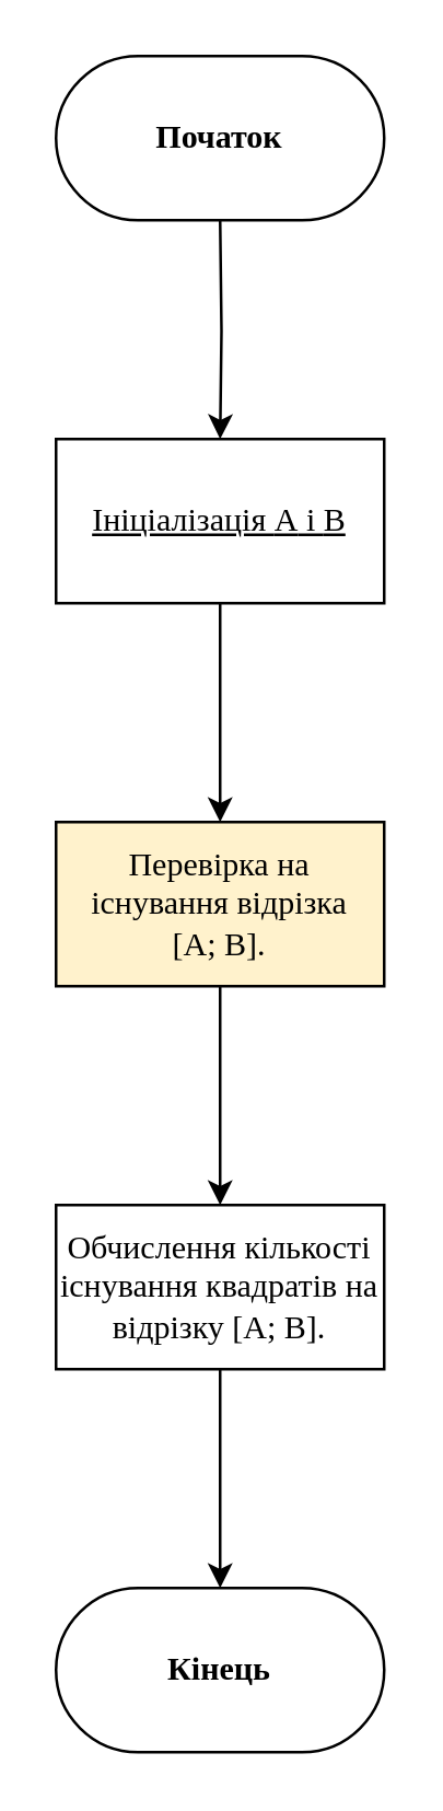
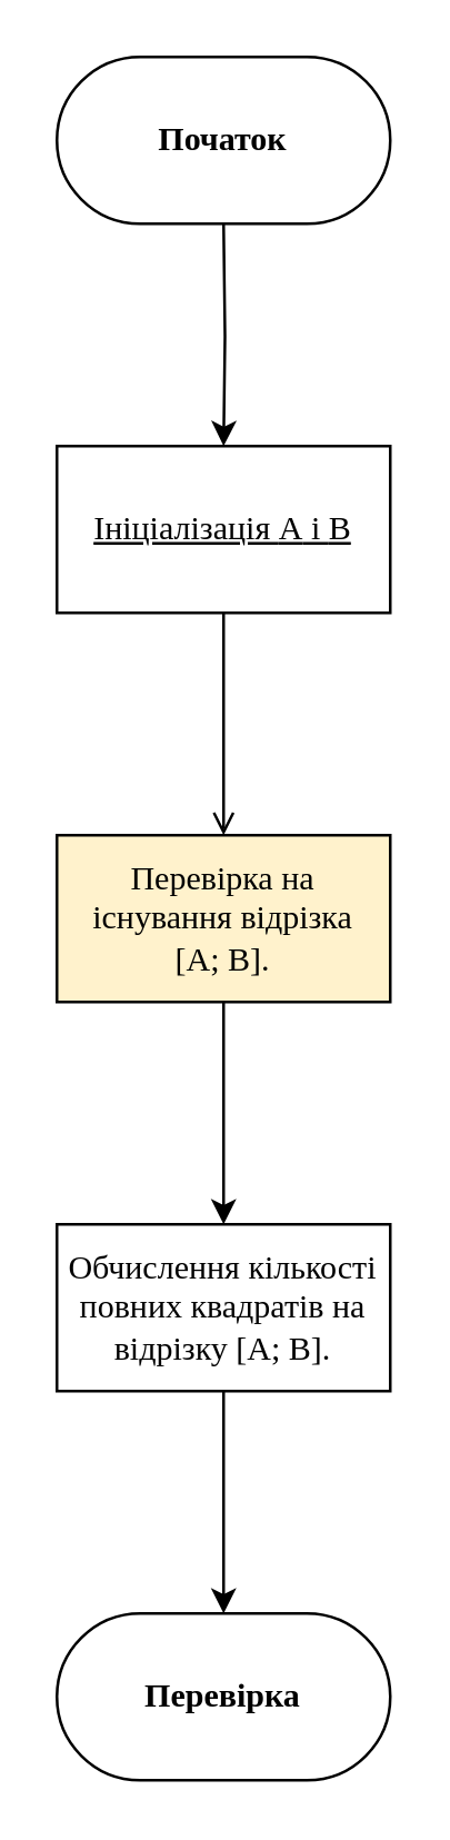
- <mxCell id="3" value="" style="edgeStyle=orthogonalEdgeStyle;rounded=0;orthogonalLoop=1;jettySize=auto;html=1;" edge="1" parent="1" source="4" target="6"><mxGeometry relative="1" as="geometry" /></mxCell>
+ <mxCell id="3" value="" style="edgeStyle=orthogonalEdgeStyle;rounded=0;orthogonalLoop=1;jettySize=auto;html=1;endArrow=open;" edge="1" parent="1" source="4" target="6"><mxGeometry relative="1" as="geometry" /></mxCell>
- <mxCell id="8" value="&lt;font face=&quot;Times New Roman&quot;&gt;Обчислення кількості існування квадратів на відрізку &lt;/font&gt;&lt;font face=&quot;JetBrainsMonoNL Nerd Font&quot;&gt;[A; B]&lt;/font&gt;&lt;font face=&quot;Times New Roman&quot;&gt;.&lt;/font&gt;" style="whiteSpace=wrap;html=1;rounded=0;" vertex="1" parent="1"><mxGeometry x="20" y="440" width="120" height="60" as="geometry" /></mxCell>
+ <mxCell id="8" value="&lt;font face=&quot;Times New Roman&quot;&gt;Обчислення кількості повних квадратів на відрізку &lt;/font&gt;&lt;font face=&quot;JetBrainsMonoNL Nerd Font&quot;&gt;[A; B]&lt;/font&gt;&lt;font face=&quot;Times New Roman&quot;&gt;.&lt;/font&gt;" style="whiteSpace=wrap;html=1;rounded=0;" vertex="1" parent="1"><mxGeometry x="20" y="440" width="120" height="60" as="geometry" /></mxCell>
- <mxCell id="10" value="&lt;b&gt;&lt;font face=&quot;Times New Roman&quot;&gt;Кінець&lt;/font&gt;&lt;/b&gt;" style="rounded=1;whiteSpace=wrap;html=1;arcSize=50;" vertex="1" parent="1"><mxGeometry x="20" y="580" width="120" height="60" as="geometry" /></mxCell>
+ <mxCell id="10" value="&lt;b&gt;&lt;font face=&quot;Times New Roman&quot;&gt;Перевірка&lt;/font&gt;&lt;/b&gt;" style="rounded=1;whiteSpace=wrap;html=1;arcSize=50;" vertex="1" parent="1"><mxGeometry x="20" y="580" width="120" height="60" as="geometry" /></mxCell>
